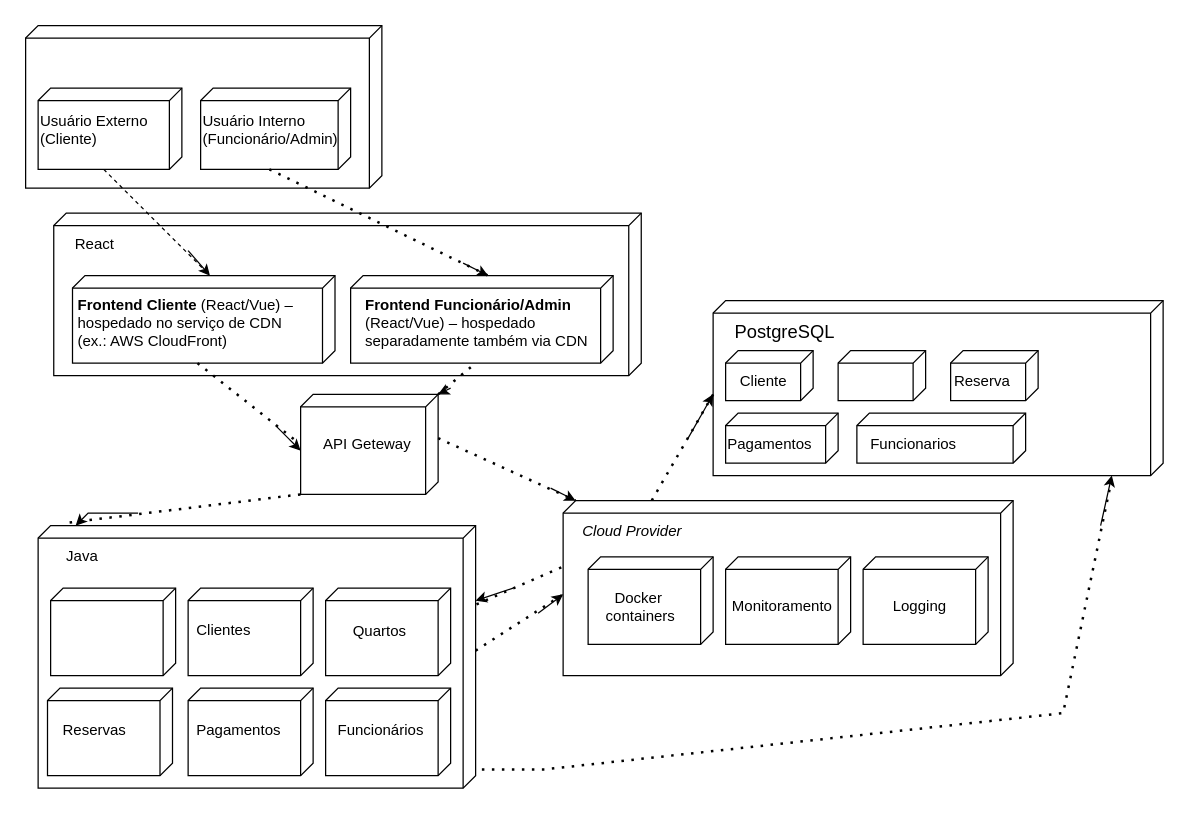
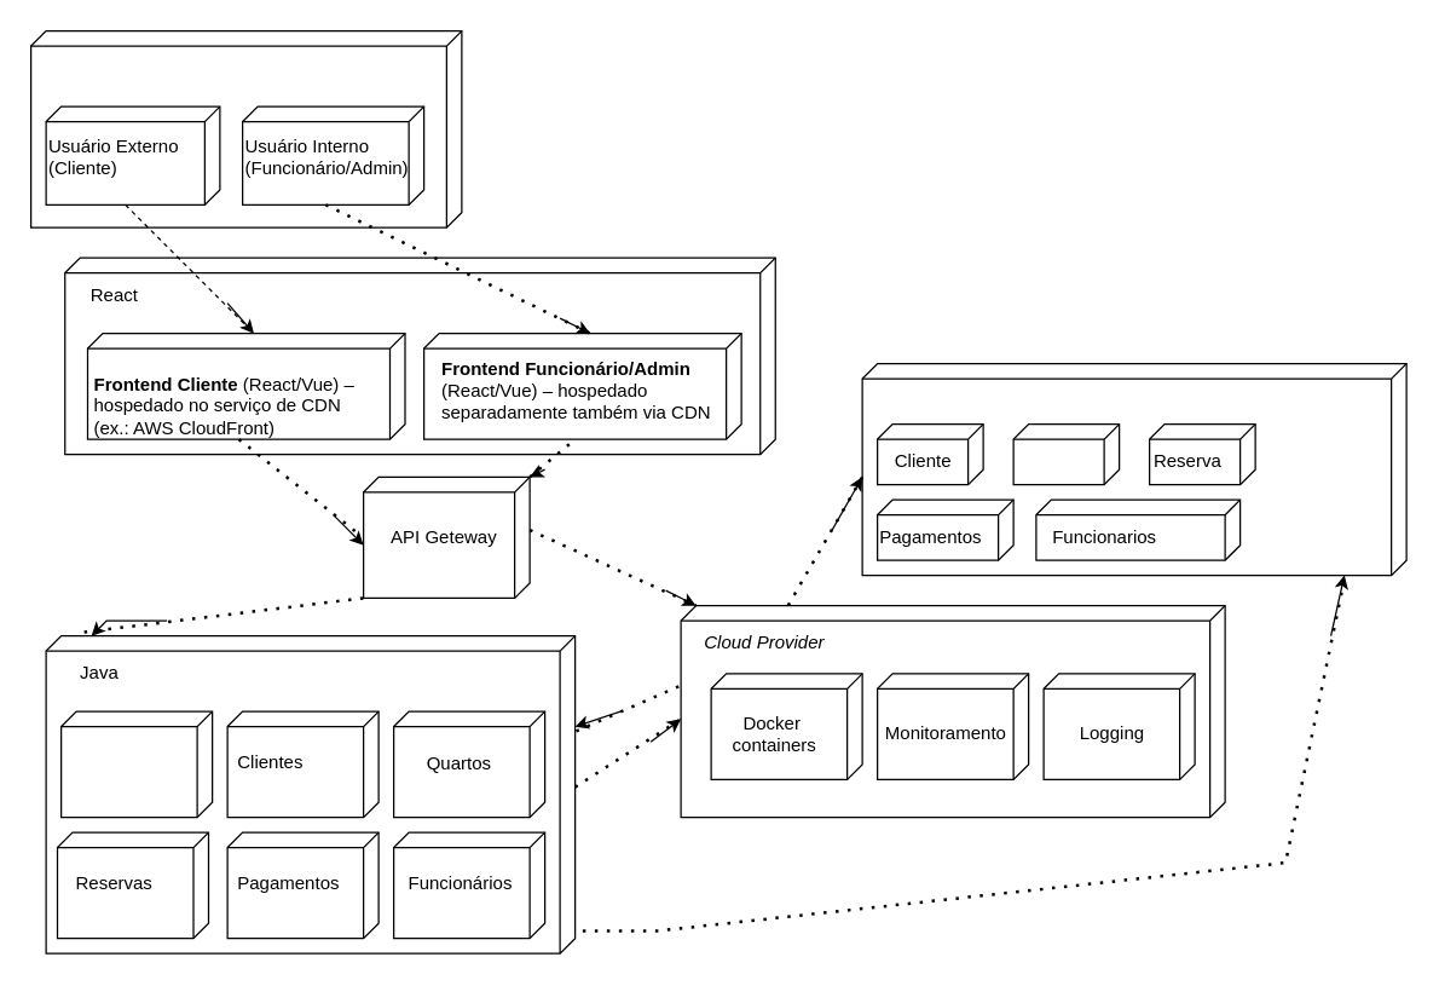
- <mxCell id="10" value="&lt;strong data-start=&quot;433&quot; data-end=&quot;453&quot;&gt;Frontend Cliente&lt;/strong&gt; (React/Vue) – hospedado no serviço de CDN (ex.: AWS CloudFront)" style="text;whiteSpace=wrap;html=1;" parent="1" vertex="1"><mxGeometry x="60" y="230" width="180" height="40" as="geometry" /></mxCell>
+ <mxCell id="10" value="&lt;strong data-start=&quot;433&quot; data-end=&quot;453&quot;&gt;Frontend Cliente&lt;/strong&gt; (React/Vue) – hospedado no serviço de CDN (ex.: AWS CloudFront)" style="text;whiteSpace=wrap;html=1;" parent="1" vertex="1"><mxGeometry x="60" y="240" width="180" height="40" as="geometry" /></mxCell>
- <mxCell id="45" value="&lt;span id=&quot;docs-internal-guid-c72a5a7e-7fff-d586-43f0-c532fbafad98&quot;&gt;&lt;span style=&quot;font-size: 11pt; font-family: Arial, sans-serif; color: rgb(0, 0, 0); background-color: transparent; font-variant-numeric: normal; font-variant-east-asian: normal; font-variant-alternates: normal; font-variant-position: normal; font-variant-emoji: normal; vertical-align: baseline; white-space: pre-wrap;&quot;&gt;&amp;nbsp;PostgreSQL&lt;/span&gt;&lt;/span&gt;" style="text;html=1;align=center;verticalAlign=middle;resizable=0;points=[];autosize=1;strokeColor=none;fillColor=none;" parent="1" vertex="1"><mxGeometry x="570" y="250" width="110" height="30" as="geometry" /></mxCell>
